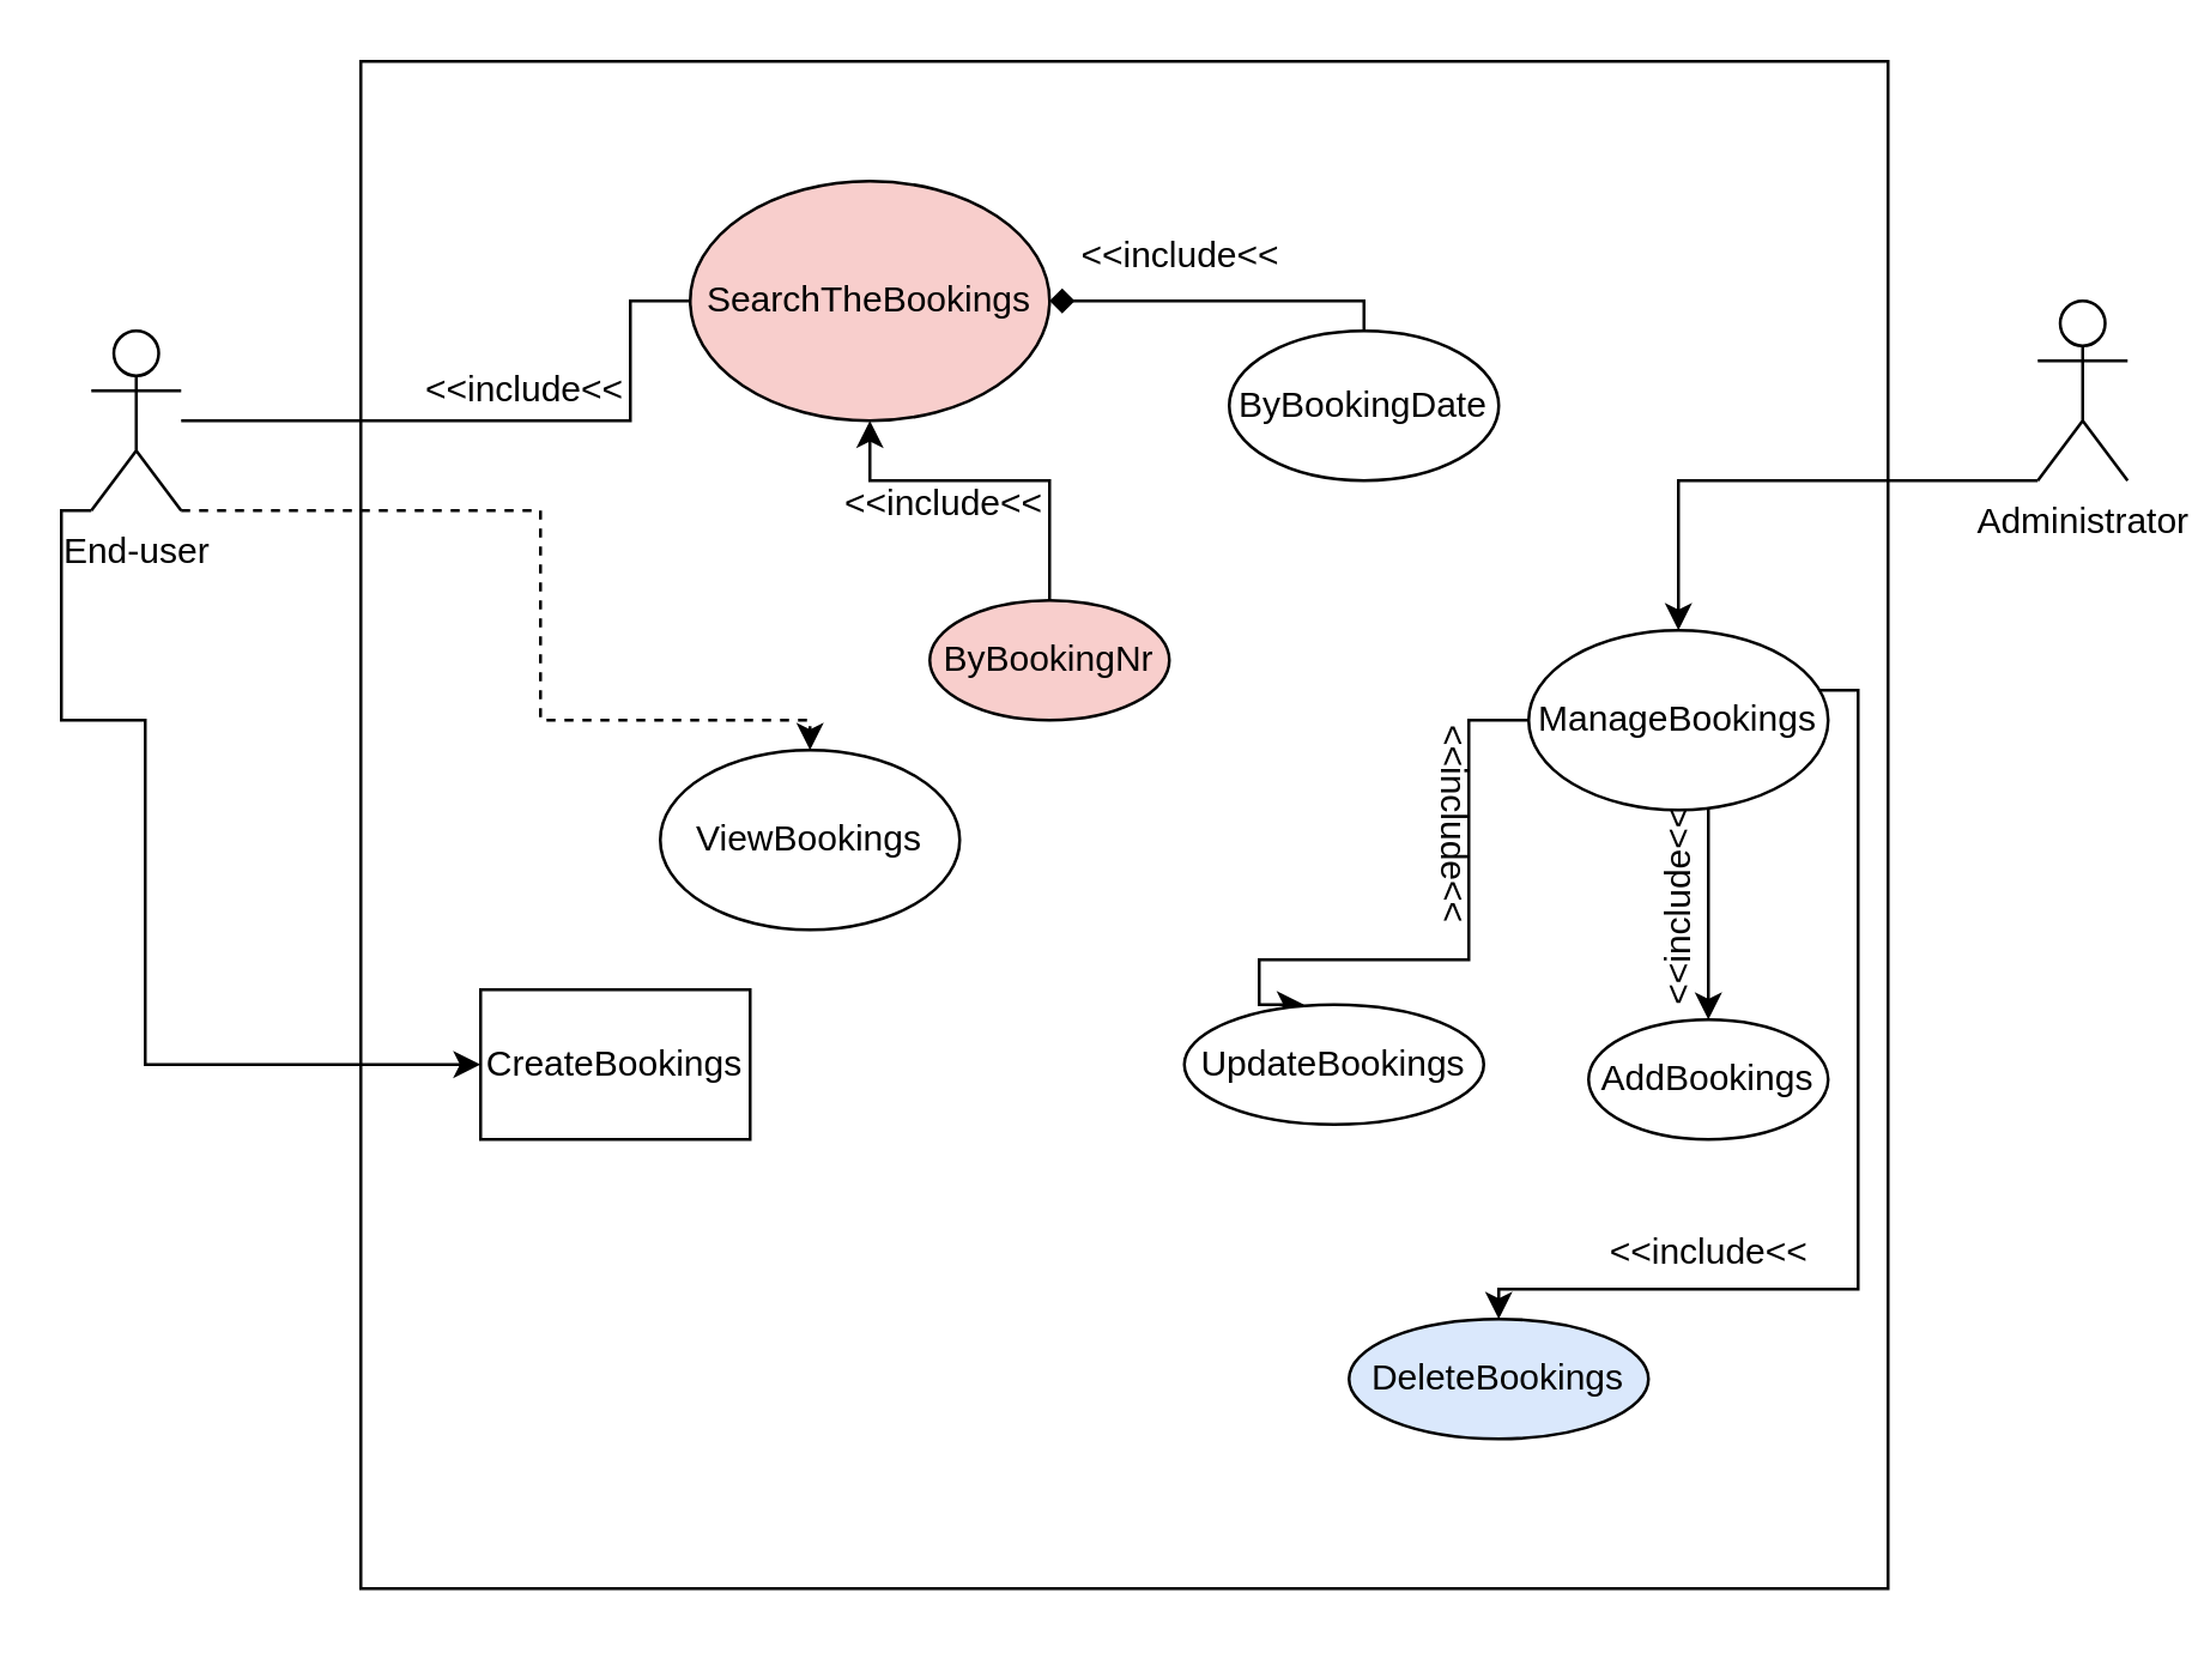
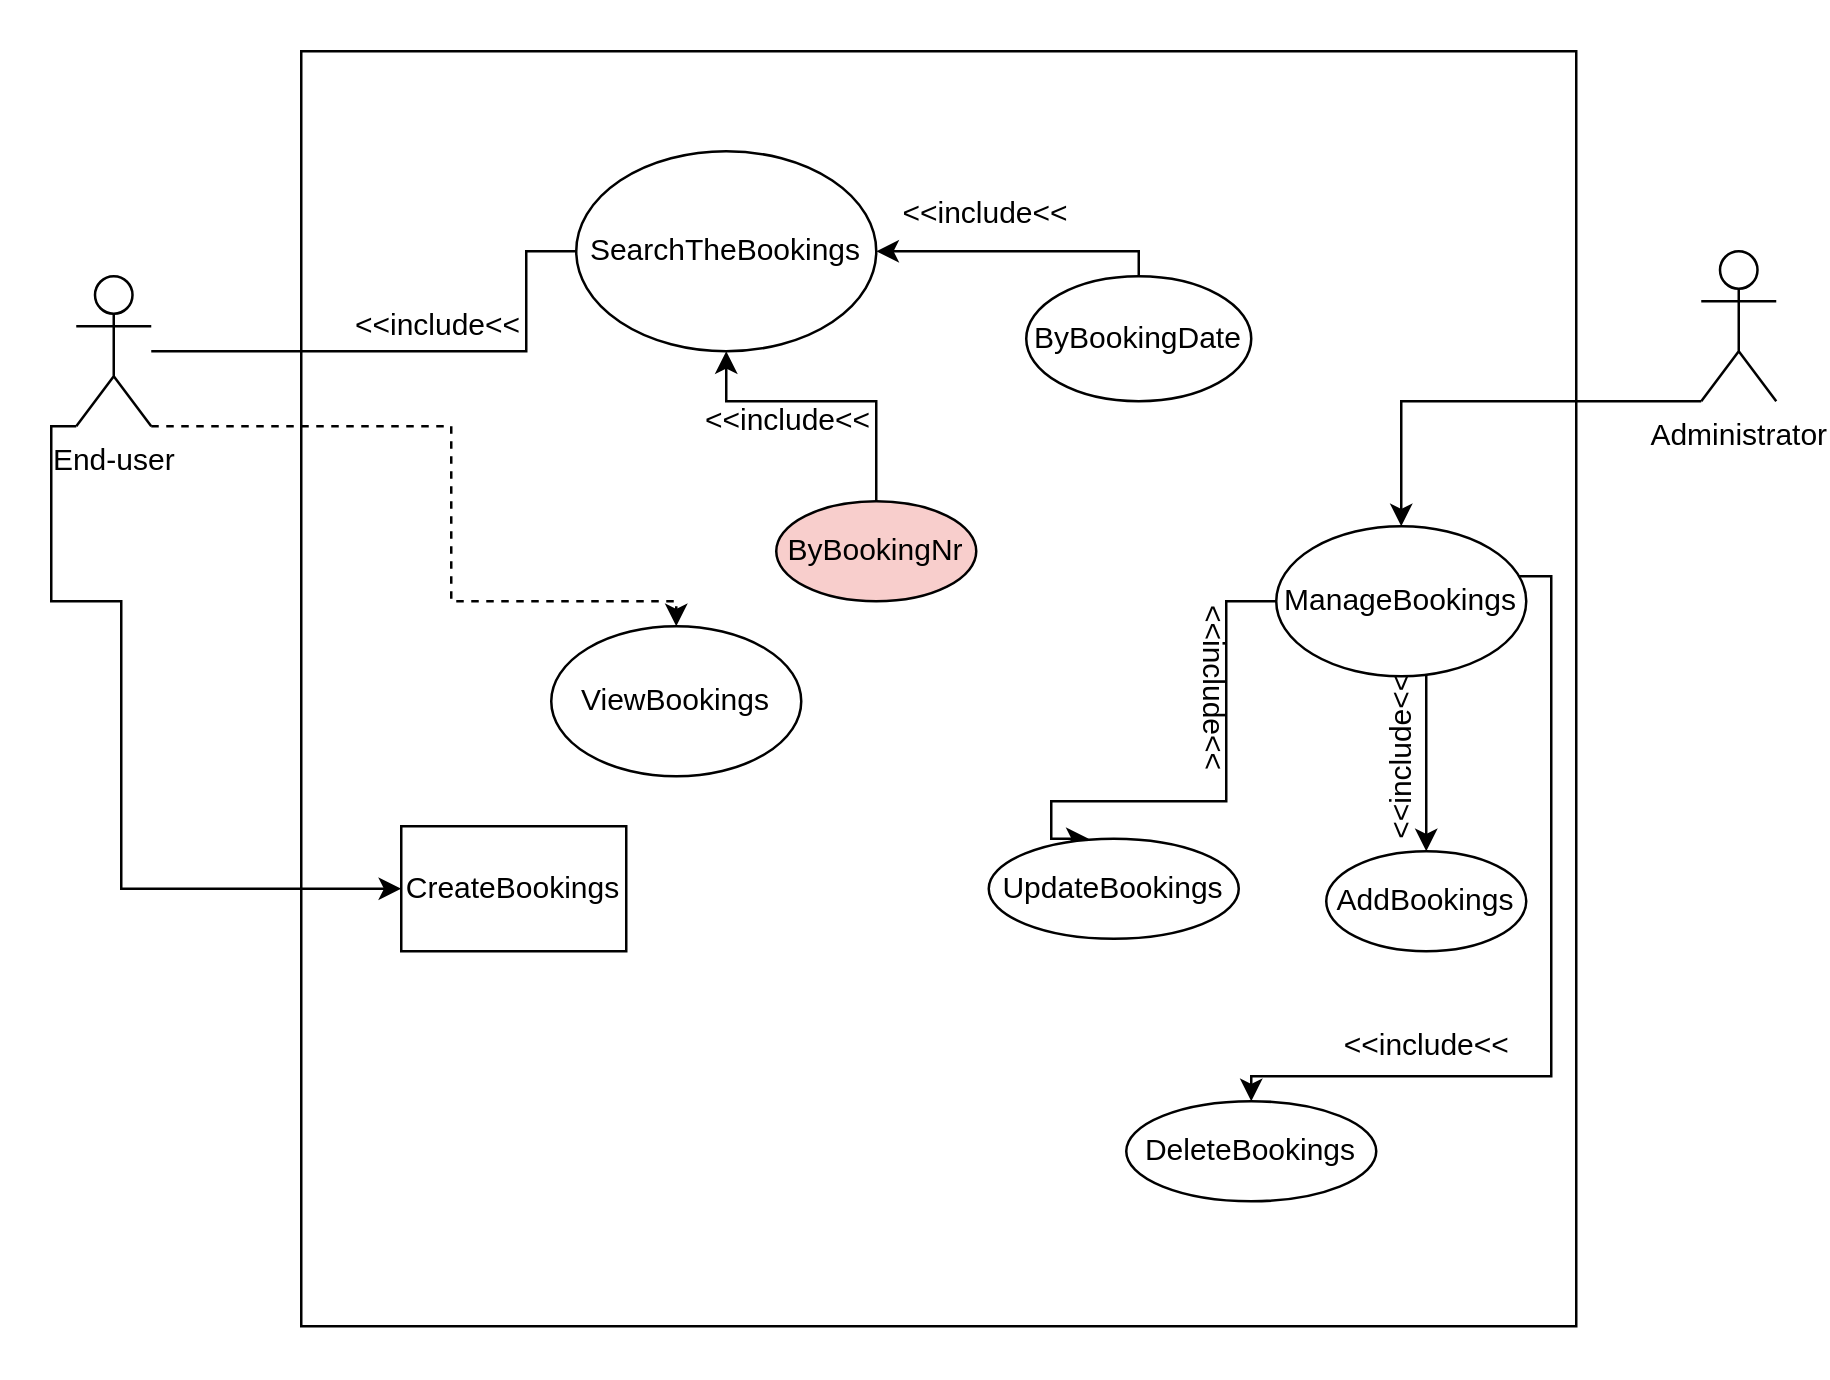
- <mxCell id="9" value="SearchTheBookings" style="ellipse;whiteSpace=wrap;html=1;fillColor=#f8cecc;" parent="1" vertex="1"><mxGeometry x="230" y="60" width="120" height="80" as="geometry" /></mxCell>
+ <mxCell id="9" value="SearchTheBookings" style="ellipse;whiteSpace=wrap;html=1;" parent="1" vertex="1"><mxGeometry x="230" y="60" width="120" height="80" as="geometry" /></mxCell>
- <mxCell id="12" style="edgeStyle=orthogonalEdgeStyle;rounded=0;orthogonalLoop=1;jettySize=auto;html=1;entryX=1;entryY=0.5;entryDx=0;entryDy=0;endArrow=diamond;" parent="1" source="13" target="9" edge="1"><mxGeometry relative="1" as="geometry"><mxPoint x="335" y="30" as="targetPoint" /><Array as="points"><mxPoint x="455" y="100" /></Array></mxGeometry></mxCell>
+ <mxCell id="12" style="edgeStyle=orthogonalEdgeStyle;rounded=0;orthogonalLoop=1;jettySize=auto;html=1;entryX=1;entryY=0.5;entryDx=0;entryDy=0;" parent="1" source="13" target="9" edge="1"><mxGeometry relative="1" as="geometry"><mxPoint x="335" y="30" as="targetPoint" /><Array as="points"><mxPoint x="455" y="100" /></Array></mxGeometry></mxCell>
- <mxCell id="24" value="DeleteBookings" style="ellipse;whiteSpace=wrap;html=1;fillColor=#dae8fc;" parent="1" vertex="1"><mxGeometry x="450" y="440" width="100" height="40" as="geometry" /></mxCell>
+ <mxCell id="24" value="DeleteBookings" style="ellipse;whiteSpace=wrap;html=1;" parent="1" vertex="1"><mxGeometry x="450" y="440" width="100" height="40" as="geometry" /></mxCell>
